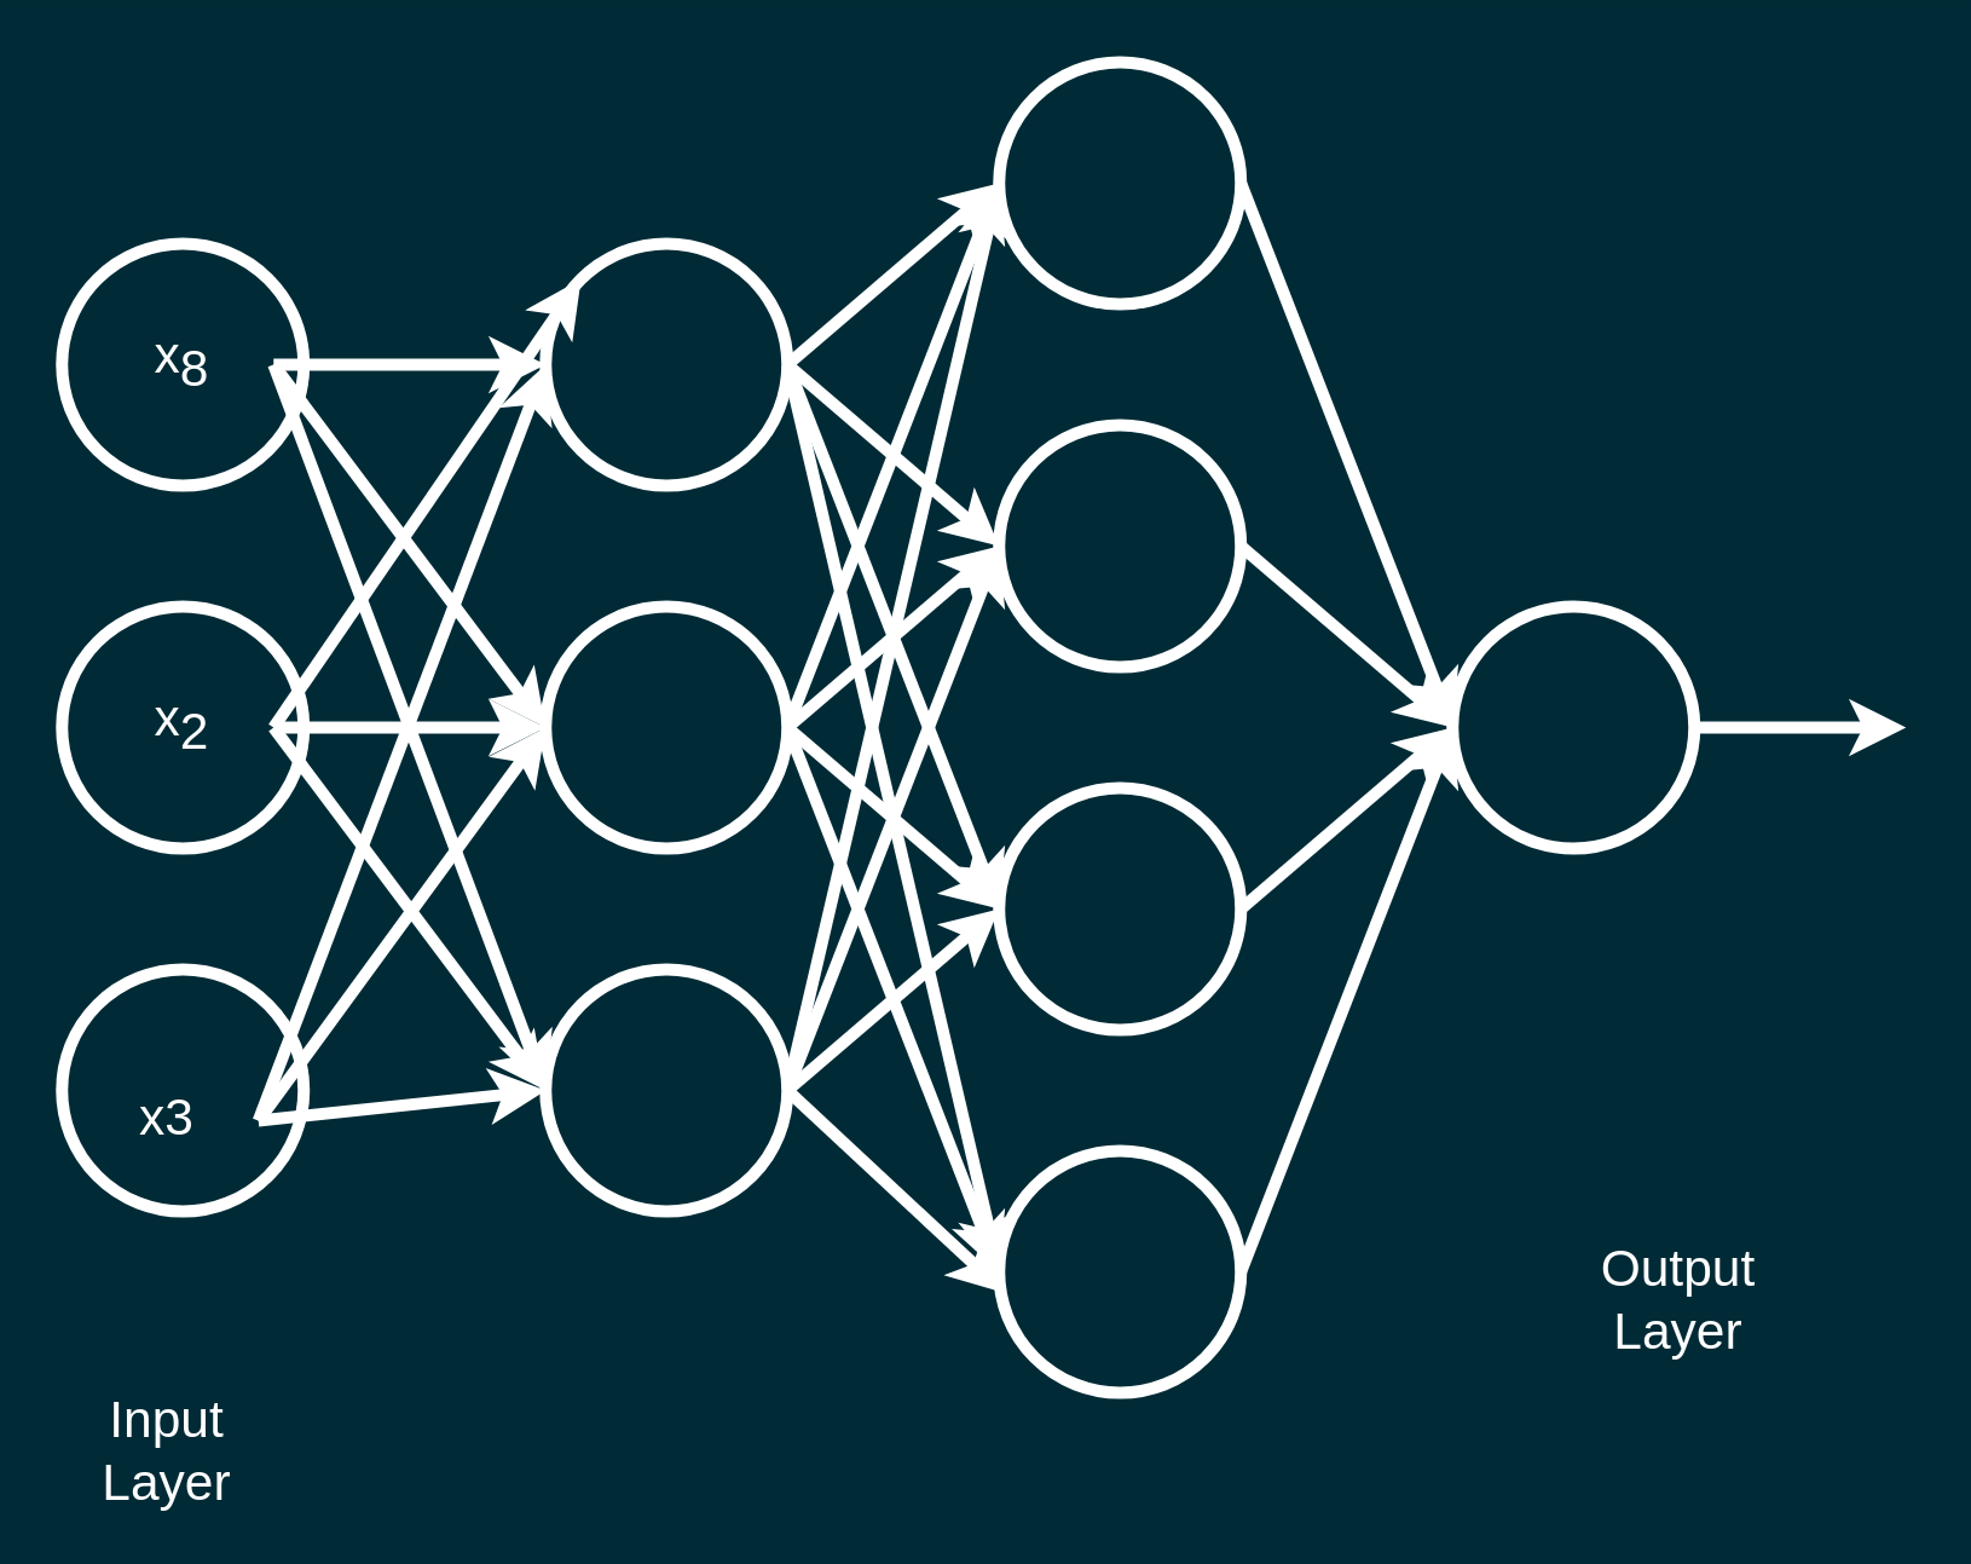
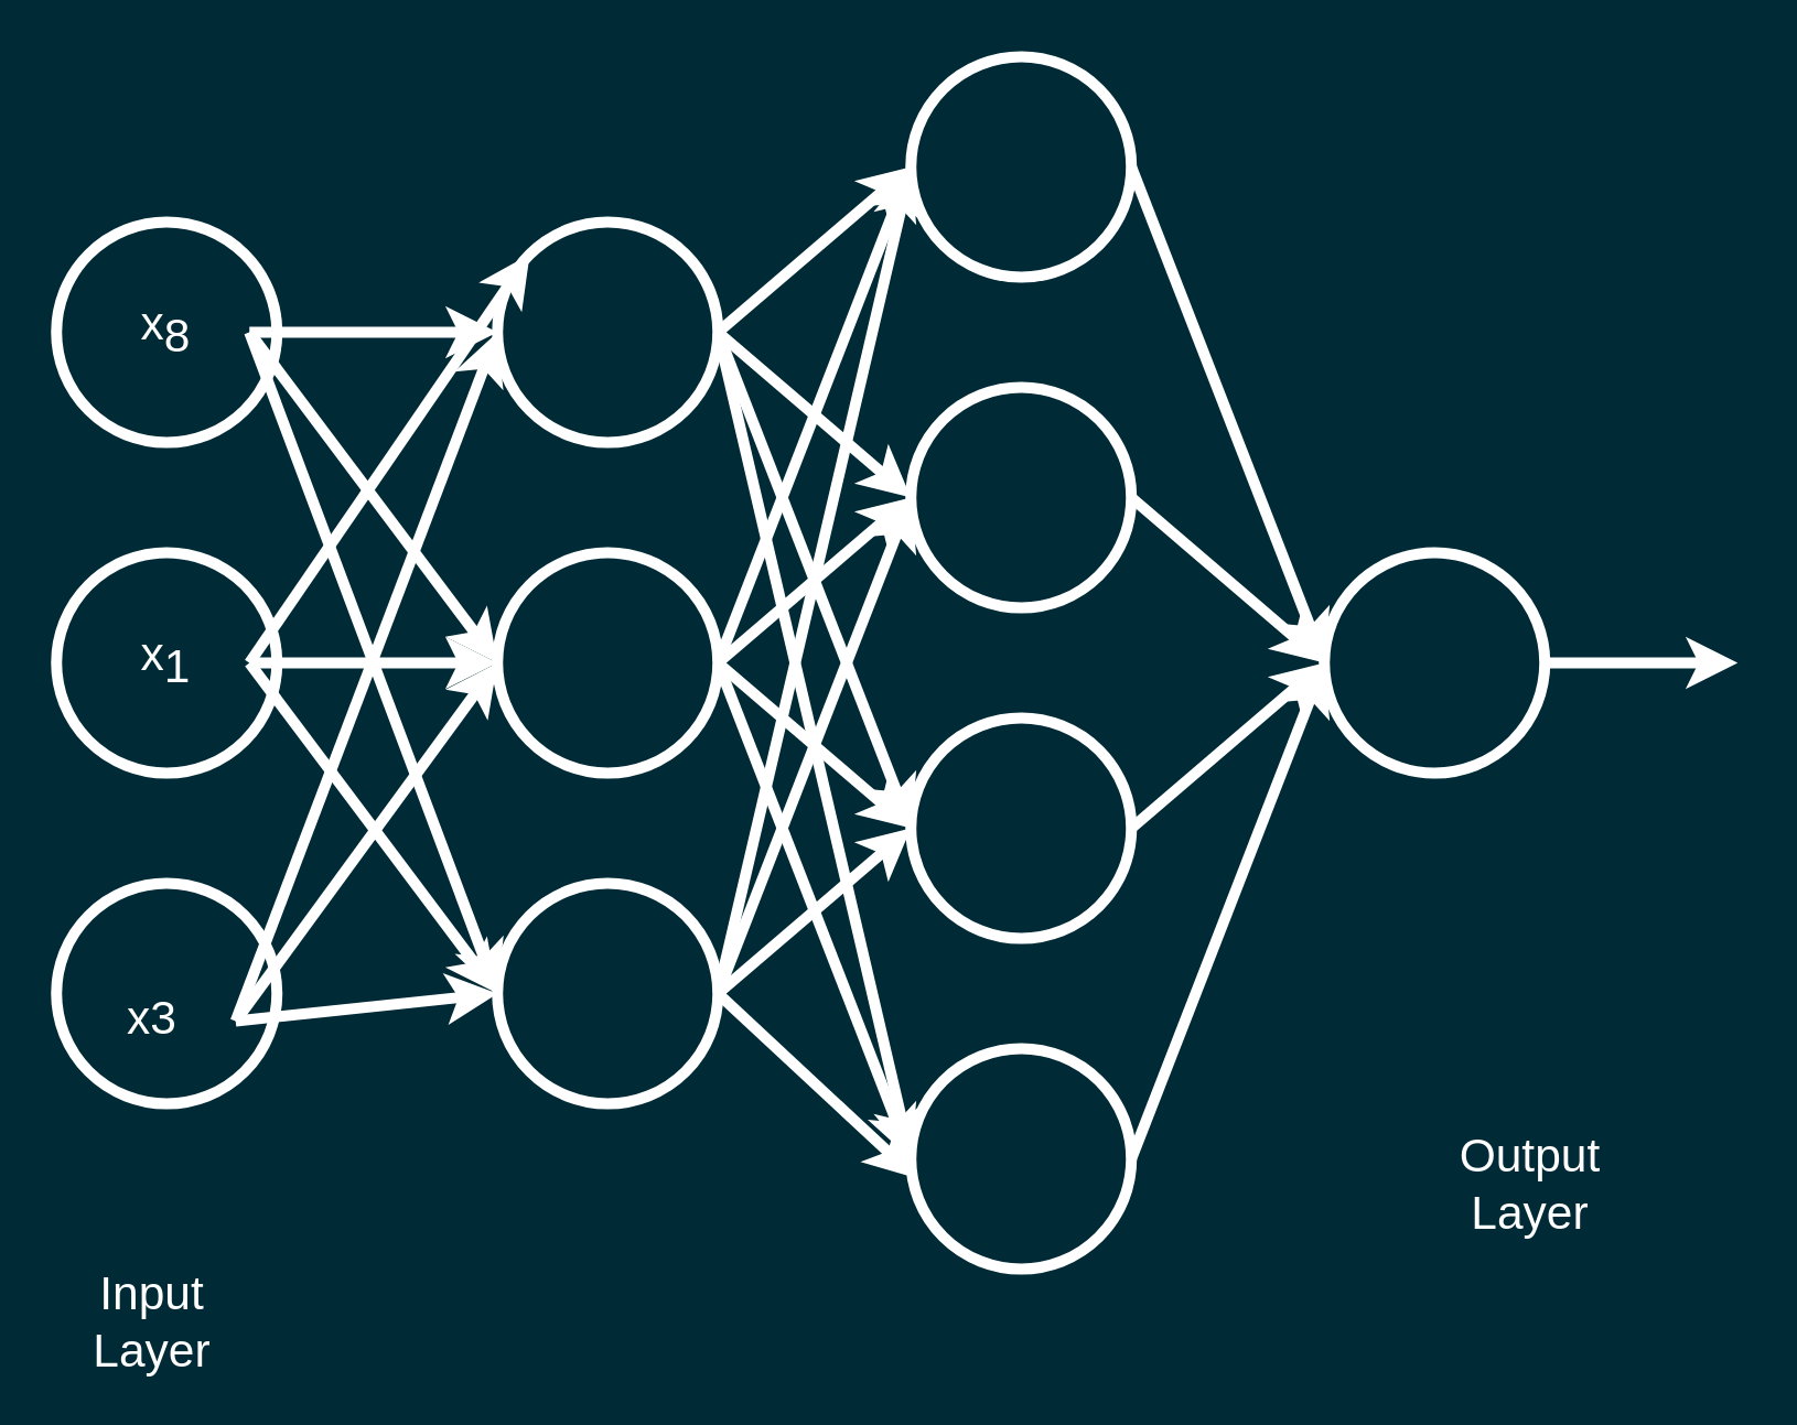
- <mxCell id="7" value="x&lt;sub style=&quot;font-size: 17px;&quot;&gt;2&lt;/sub&gt;" style="text;html=1;align=center;verticalAlign=middle;whiteSpace=wrap;rounded=0;fontColor=#ffffff;fontSize=17;" vertex="1" parent="1"><mxGeometry x="30" y="225" width="60" height="30" as="geometry" /></mxCell>
+ <mxCell id="7" value="x&lt;sub style=&quot;font-size: 17px;&quot;&gt;1&lt;/sub&gt;" style="text;html=1;align=center;verticalAlign=middle;whiteSpace=wrap;rounded=0;fontColor=#ffffff;fontSize=17;" vertex="1" parent="1"><mxGeometry x="30" y="225" width="60" height="30" as="geometry" /></mxCell>
